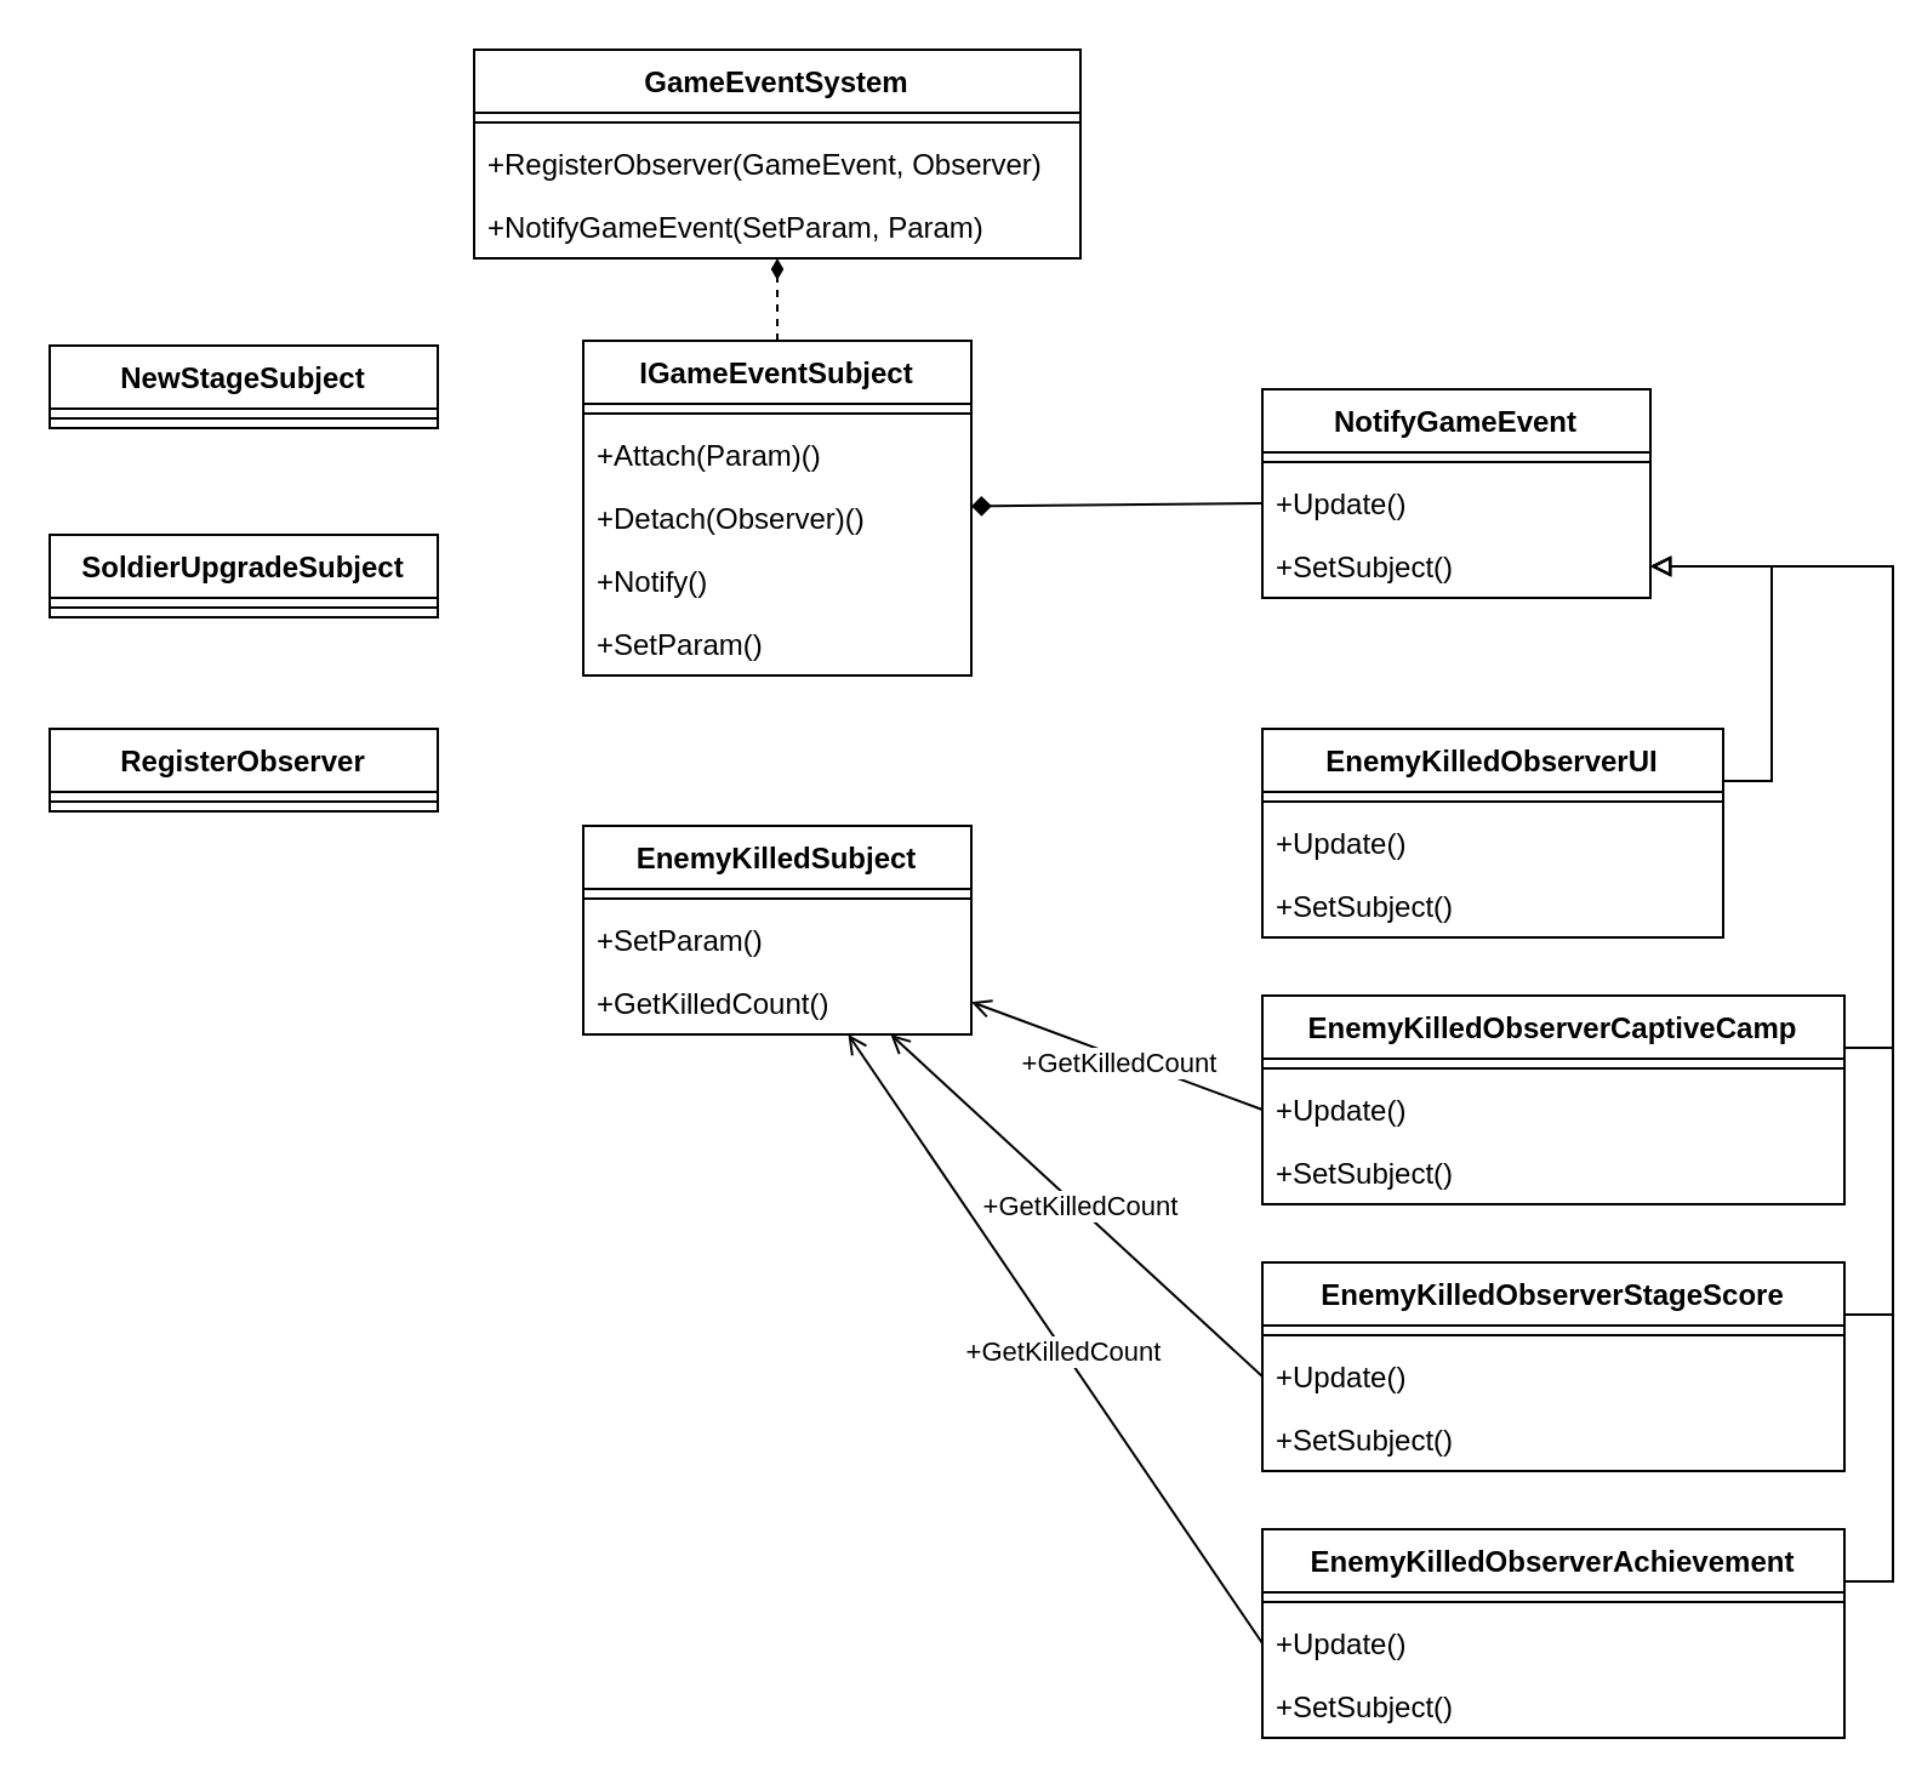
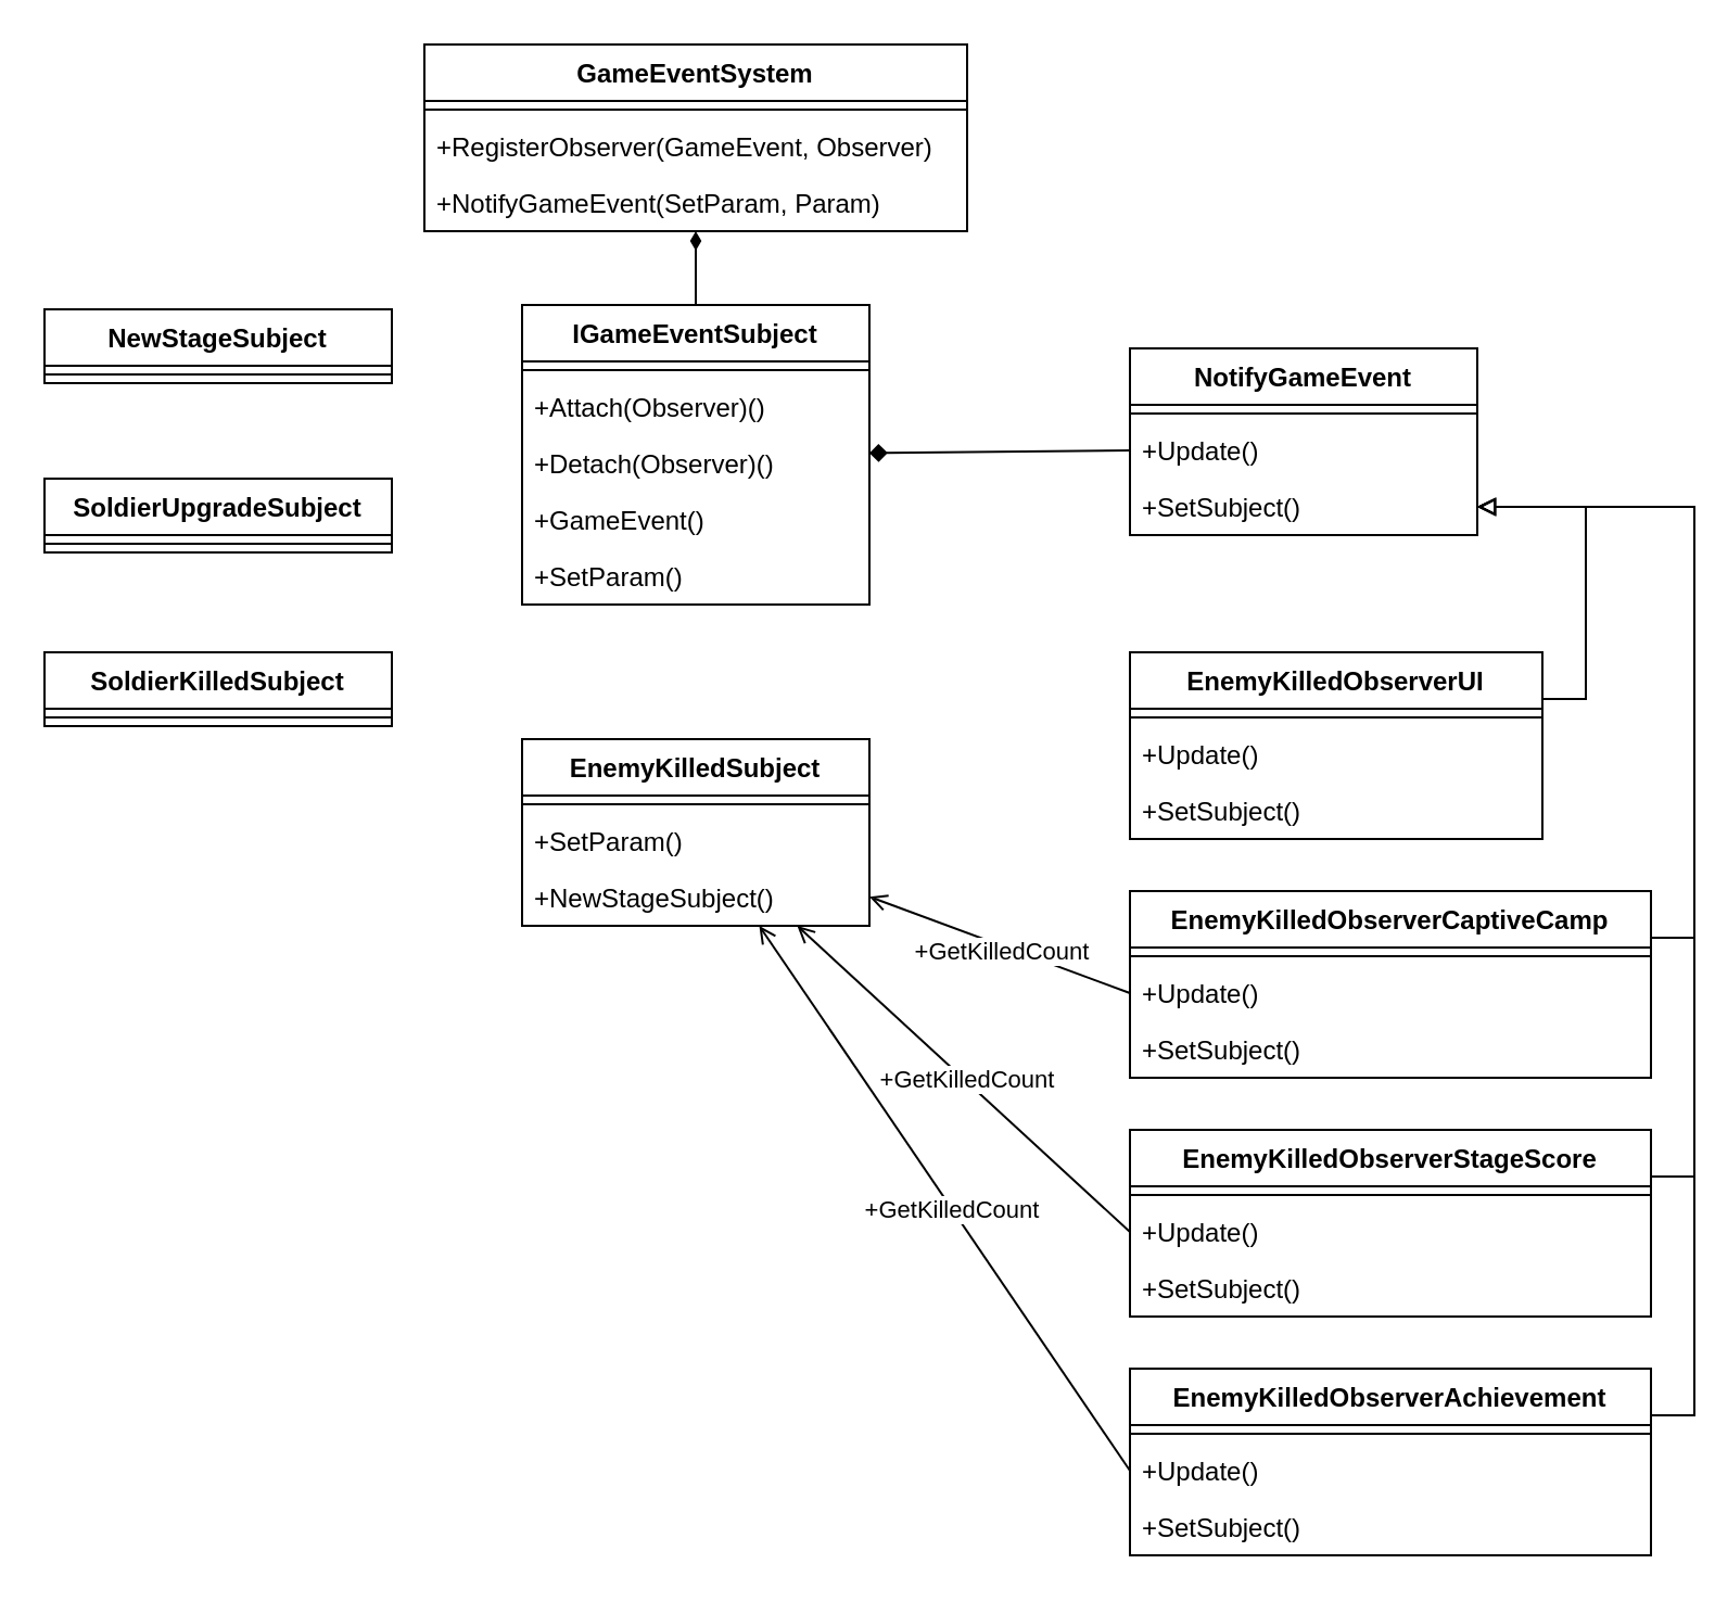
- <mxCell id="2" style="edgeStyle=none;rounded=0;orthogonalLoop=1;jettySize=auto;html=1;exitX=0.5;exitY=0;exitDx=0;exitDy=0;endArrow=diamondThin;endFill=1;dashed=1;" edge="1" parent="1" source="3" target="36"><mxGeometry relative="1" as="geometry" /></mxCell>
+ <mxCell id="2" style="edgeStyle=none;rounded=0;orthogonalLoop=1;jettySize=auto;html=1;exitX=0.5;exitY=0;exitDx=0;exitDy=0;endArrow=diamondThin;endFill=1;" edge="1" parent="1" source="3" target="36"><mxGeometry relative="1" as="geometry" /></mxCell>
- <mxCell id="5" value="+Attach(Param)()" style="text;strokeColor=none;fillColor=none;align=left;verticalAlign=top;spacingLeft=4;spacingRight=4;overflow=hidden;rotatable=0;points=[[0,0.5],[1,0.5]];portConstraint=eastwest;whiteSpace=wrap;html=1;" vertex="1" parent="3"><mxGeometry y="34" width="160" height="26" as="geometry" /></mxCell>
+ <mxCell id="5" value="+Attach(Observer)()" style="text;strokeColor=none;fillColor=none;align=left;verticalAlign=top;spacingLeft=4;spacingRight=4;overflow=hidden;rotatable=0;points=[[0,0.5],[1,0.5]];portConstraint=eastwest;whiteSpace=wrap;html=1;" vertex="1" parent="3"><mxGeometry y="34" width="160" height="26" as="geometry" /></mxCell>
- <mxCell id="7" value="+Notify()" style="text;strokeColor=none;fillColor=none;align=left;verticalAlign=top;spacingLeft=4;spacingRight=4;overflow=hidden;rotatable=0;points=[[0,0.5],[1,0.5]];portConstraint=eastwest;whiteSpace=wrap;html=1;" vertex="1" parent="3"><mxGeometry y="86" width="160" height="26" as="geometry" /></mxCell>
+ <mxCell id="7" value="+GameEvent()" style="text;strokeColor=none;fillColor=none;align=left;verticalAlign=top;spacingLeft=4;spacingRight=4;overflow=hidden;rotatable=0;points=[[0,0.5],[1,0.5]];portConstraint=eastwest;whiteSpace=wrap;html=1;" vertex="1" parent="3"><mxGeometry y="86" width="160" height="26" as="geometry" /></mxCell>
- <mxCell id="44" value="RegisterObserver" style="swimlane;fontStyle=1;align=center;verticalAlign=top;childLayout=stackLayout;horizontal=1;startSize=26;horizontalStack=0;resizeParent=1;resizeParentMax=0;resizeLast=0;collapsible=1;marginBottom=0;whiteSpace=wrap;html=1;" vertex="1" parent="1"><mxGeometry x="20" y="300" width="160" height="34" as="geometry" /></mxCell>
+ <mxCell id="44" value="SoldierKilledSubject" style="swimlane;fontStyle=1;align=center;verticalAlign=top;childLayout=stackLayout;horizontal=1;startSize=26;horizontalStack=0;resizeParent=1;resizeParentMax=0;resizeLast=0;collapsible=1;marginBottom=0;whiteSpace=wrap;html=1;" vertex="1" parent="1"><mxGeometry x="20" y="300" width="160" height="34" as="geometry" /></mxCell>
- <mxCell id="12" value="+GetKilledCount()" style="text;strokeColor=none;fillColor=none;align=left;verticalAlign=top;spacingLeft=4;spacingRight=4;overflow=hidden;rotatable=0;points=[[0,0.5],[1,0.5]];portConstraint=eastwest;whiteSpace=wrap;html=1;" vertex="1" parent="9"><mxGeometry y="60" width="160" height="26" as="geometry" /></mxCell>
+ <mxCell id="12" value="+NewStageSubject()" style="text;strokeColor=none;fillColor=none;align=left;verticalAlign=top;spacingLeft=4;spacingRight=4;overflow=hidden;rotatable=0;points=[[0,0.5],[1,0.5]];portConstraint=eastwest;whiteSpace=wrap;html=1;" vertex="1" parent="9"><mxGeometry y="60" width="160" height="26" as="geometry" /></mxCell>
